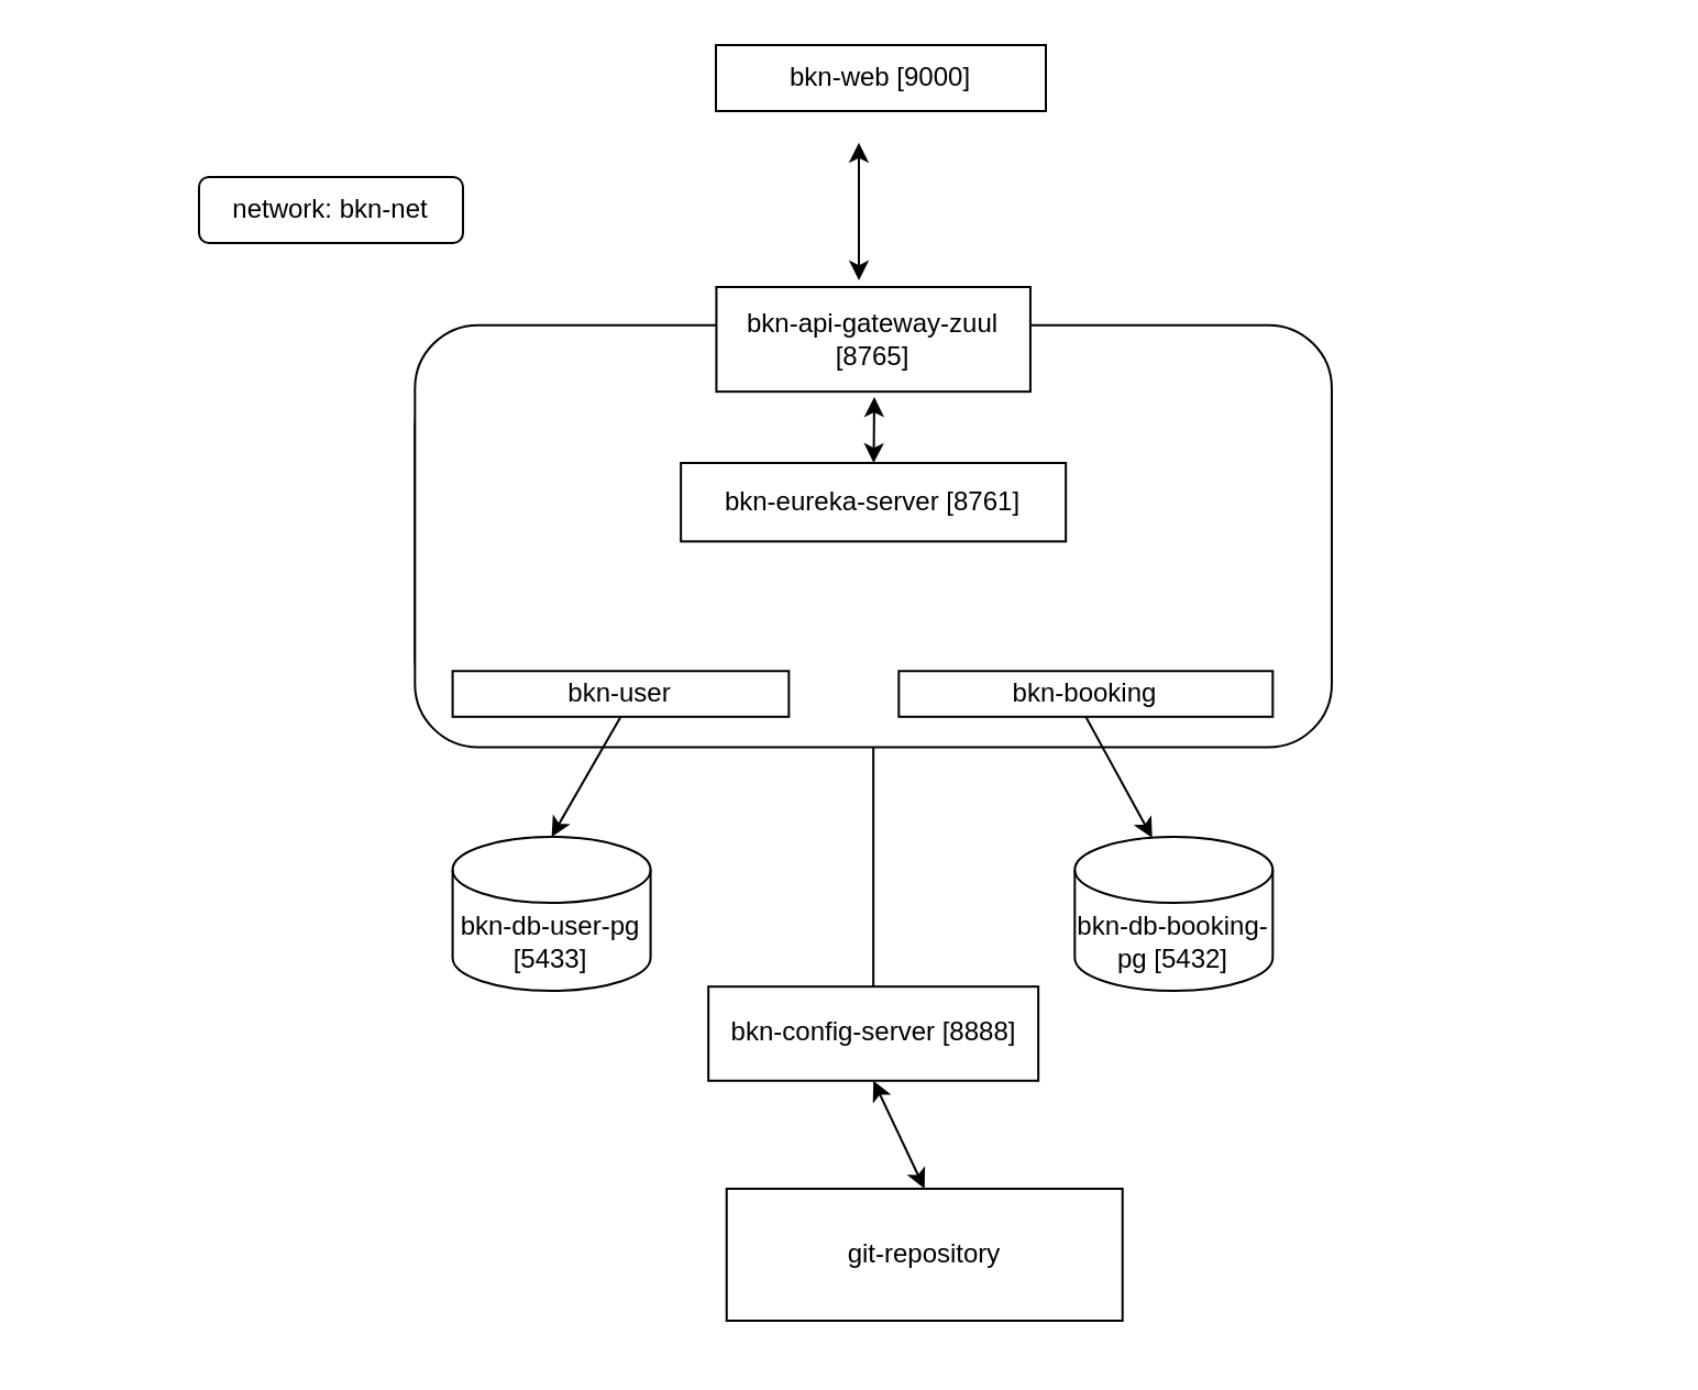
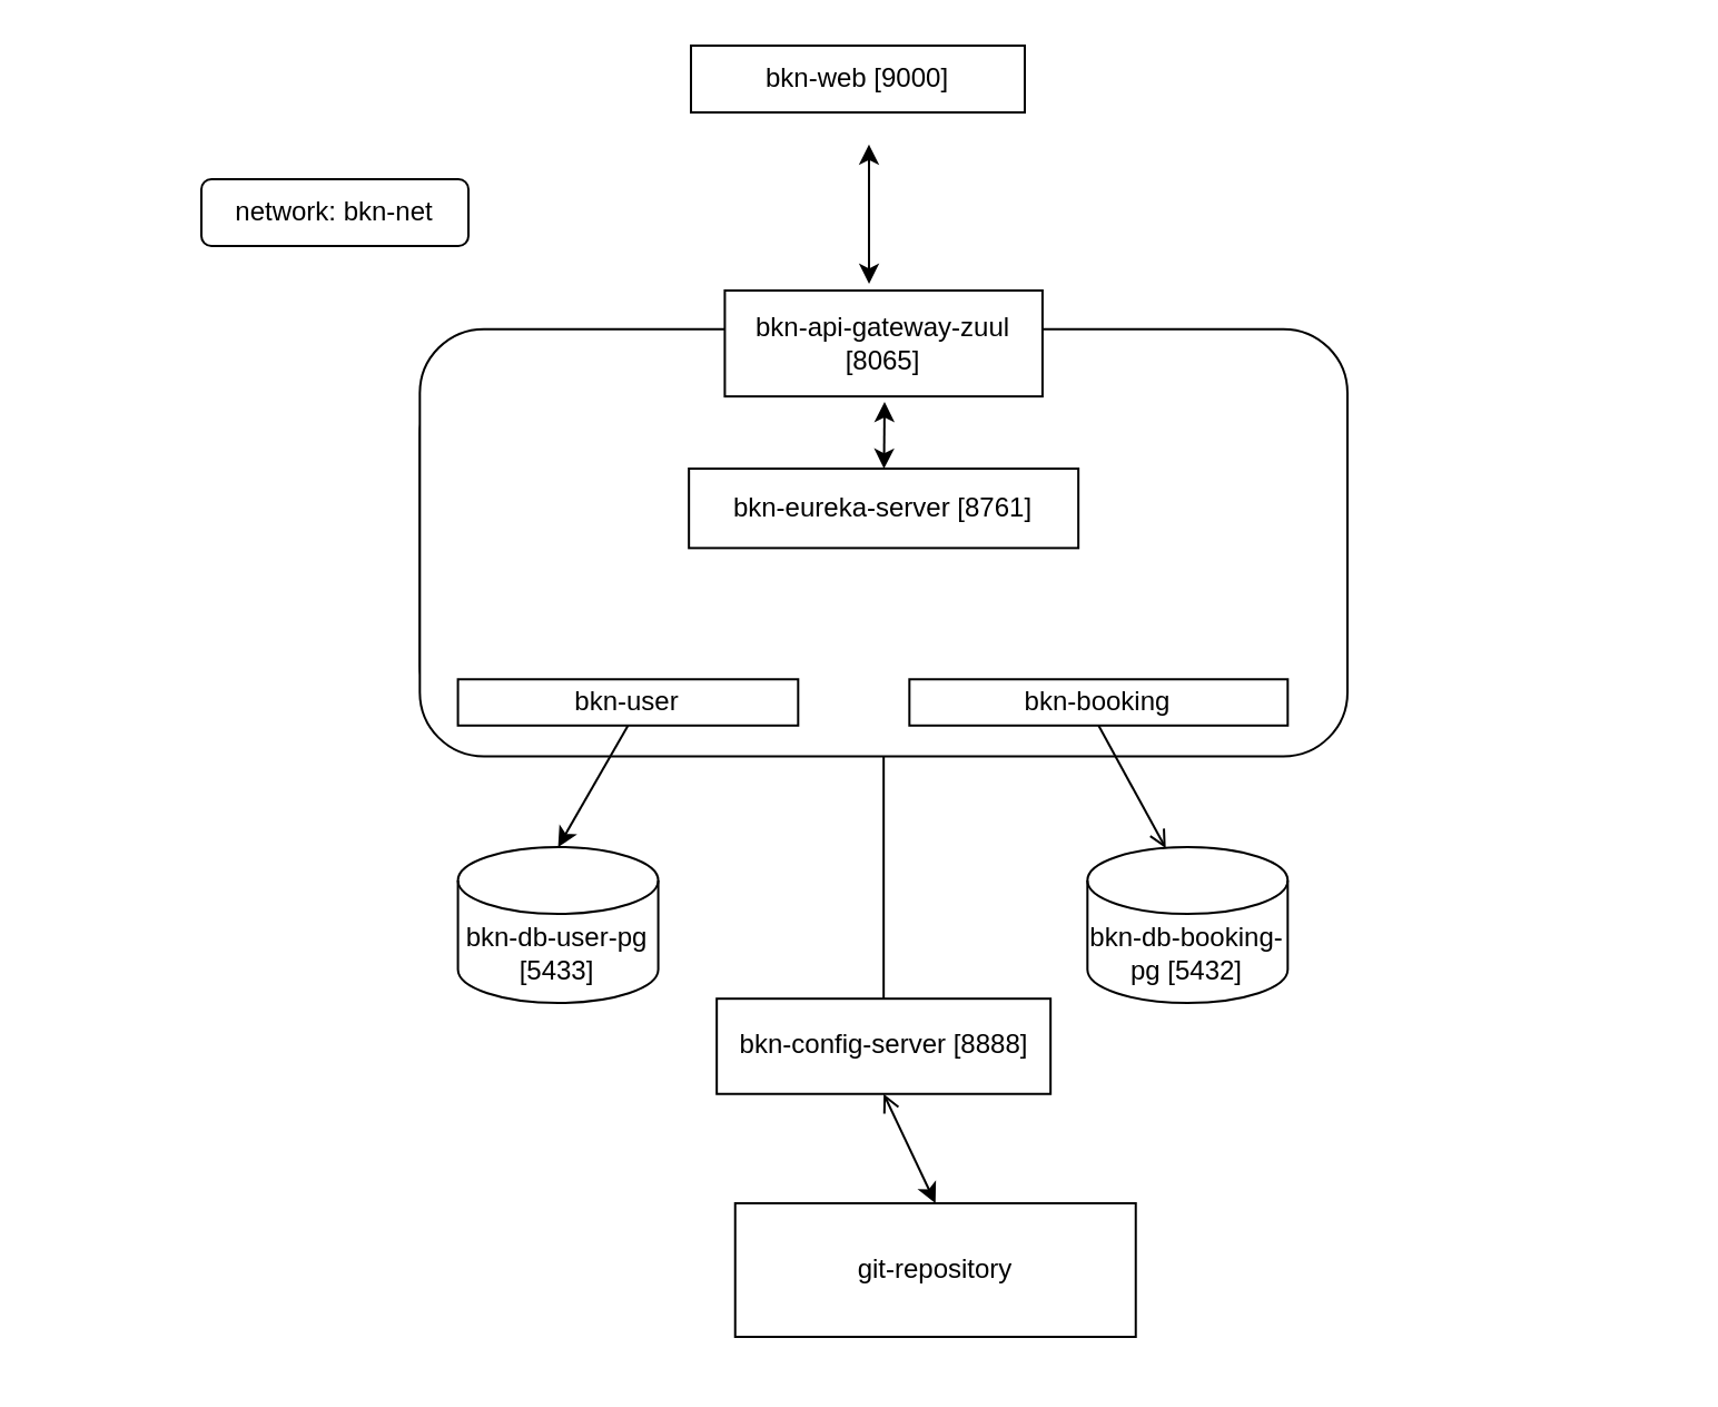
- <mxCell id="23" value="bkn-web [9000]" style="rounded=0;whiteSpace=wrap;html=1;" parent="1" vertex="1"><mxGeometry x="325" y="20" width="150" height="30" as="geometry" /></mxCell>
+ <mxCell id="23" value="bkn-web [9000]" style="rounded=0;whiteSpace=wrap;html=1;" parent="1" vertex="1"><mxGeometry x="310" y="20" width="150" height="30" as="geometry" /></mxCell>
- <mxCell id="17" value="bkn-api-gateway-zuul [8765]" style="rounded=0;whiteSpace=wrap;html=1;" parent="3" vertex="1"><mxGeometry x="160.21" y="33.492" width="142.75" height="47.574" as="geometry" /></mxCell>
+ <mxCell id="17" value="bkn-api-gateway-zuul [8065]" style="rounded=0;whiteSpace=wrap;html=1;" parent="3" vertex="1"><mxGeometry x="160.21" y="33.492" width="142.75" height="47.574" as="geometry" /></mxCell>
- <mxCell id="13" value="" style="endArrow=classic;html=1;entryX=0.391;entryY=0.007;entryDx=0;entryDy=0;entryPerimeter=0;exitX=0.5;exitY=1;exitDx=0;exitDy=0;" parent="6" source="10" target="12" edge="1"><mxGeometry width="50" height="50" relative="1" as="geometry"><mxPoint x="234.116" y="140.106" as="sourcePoint" /><mxPoint x="205.565" y="189.922" as="targetPoint" /><Array as="points" /></mxGeometry></mxCell>
+ <mxCell id="13" value="" style="endArrow=open;html=1;entryX=0.391;entryY=0.007;entryDx=0;entryDy=0;entryPerimeter=0;exitX=0.5;exitY=1;exitDx=0;exitDy=0;" parent="6" source="10" target="12" edge="1"><mxGeometry width="50" height="50" relative="1" as="geometry"><mxPoint x="234.116" y="140.106" as="sourcePoint" /><mxPoint x="205.565" y="189.922" as="targetPoint" /><Array as="points" /></mxGeometry></mxCell>
- <mxCell id="19" value="" style="endArrow=classic;startArrow=classic;html=1;entryX=0.5;entryY=1;entryDx=0;entryDy=0;exitX=0.5;exitY=0;exitDx=0;exitDy=0;" parent="2" source="18" target="20" edge="1"><mxGeometry width="50" height="50" relative="1" as="geometry"><mxPoint x="355" y="502.791" as="sourcePoint" /><mxPoint x="230" y="406.512" as="targetPoint" /></mxGeometry></mxCell>
+ <mxCell id="19" value="" style="endArrow=open;startArrow=classic;html=1;entryX=0.5;entryY=1;entryDx=0;entryDy=0;exitX=0.5;exitY=0;exitDx=0;exitDy=0;" parent="2" source="18" target="20" edge="1"><mxGeometry width="50" height="50" relative="1" as="geometry"><mxPoint x="355" y="502.791" as="sourcePoint" /><mxPoint x="230" y="406.512" as="targetPoint" /></mxGeometry></mxCell>
